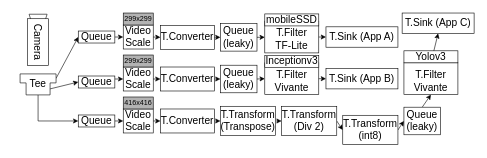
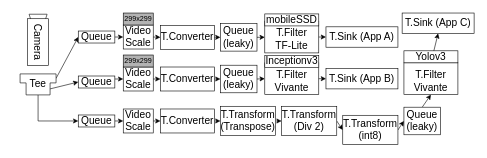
- <mxCell id="47" value="416x416" style="rounded=0;whiteSpace=wrap;html=1;fillColor=#B3B3B3;" vertex="1" parent="45"><mxGeometry width="50" height="20" as="geometry" /></mxCell>
